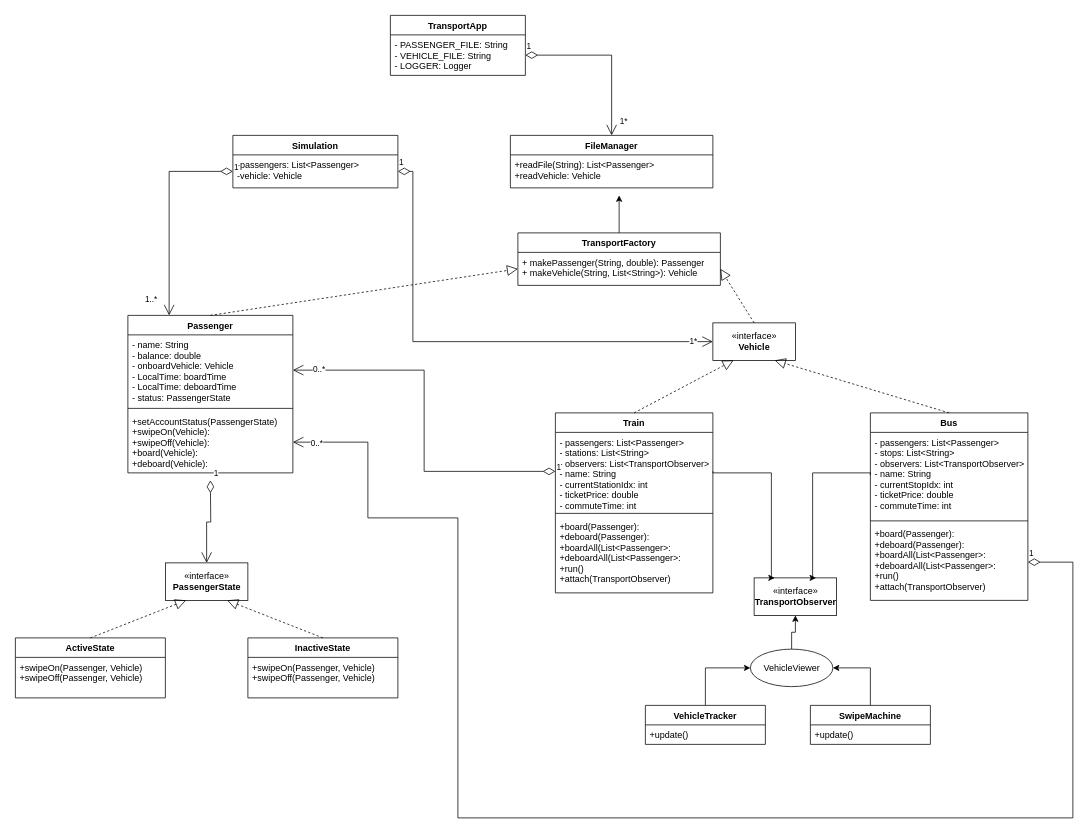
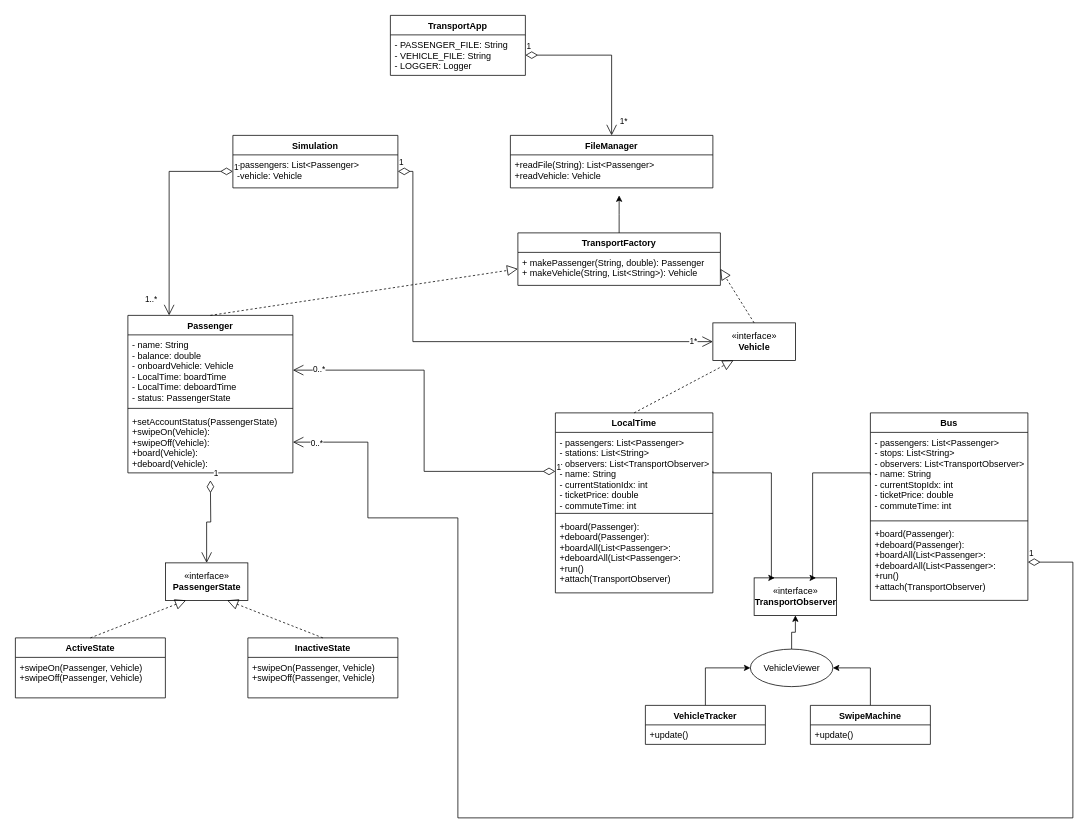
- <mxCell id="27" value="" style="endArrow=block;dashed=1;endFill=0;endSize=12;html=1;rounded=0;exitX=0.5;exitY=0;exitDx=0;exitDy=0;entryX=0.75;entryY=1;entryDx=0;entryDy=0;" edge="1" parent="1" source="15" target="10"><mxGeometry width="160" relative="1" as="geometry"><mxPoint x="1237.5" y="540" as="sourcePoint" /><mxPoint x="1110" y="470" as="targetPoint" /></mxGeometry></mxCell>
- <mxCell id="11" value="Train" style="swimlane;fontStyle=1;align=center;verticalAlign=top;childLayout=stackLayout;horizontal=1;startSize=26;horizontalStack=0;resizeParent=1;resizeParentMax=0;resizeLast=0;collapsible=1;marginBottom=0;" vertex="1" parent="1"><mxGeometry x="740" y="550" width="210" height="240" as="geometry" /></mxCell>
+ <mxCell id="11" value="LocalTime" style="swimlane;fontStyle=1;align=center;verticalAlign=top;childLayout=stackLayout;horizontal=1;startSize=26;horizontalStack=0;resizeParent=1;resizeParentMax=0;resizeLast=0;collapsible=1;marginBottom=0;" vertex="1" parent="1"><mxGeometry x="740" y="550" width="210" height="240" as="geometry" /></mxCell>
